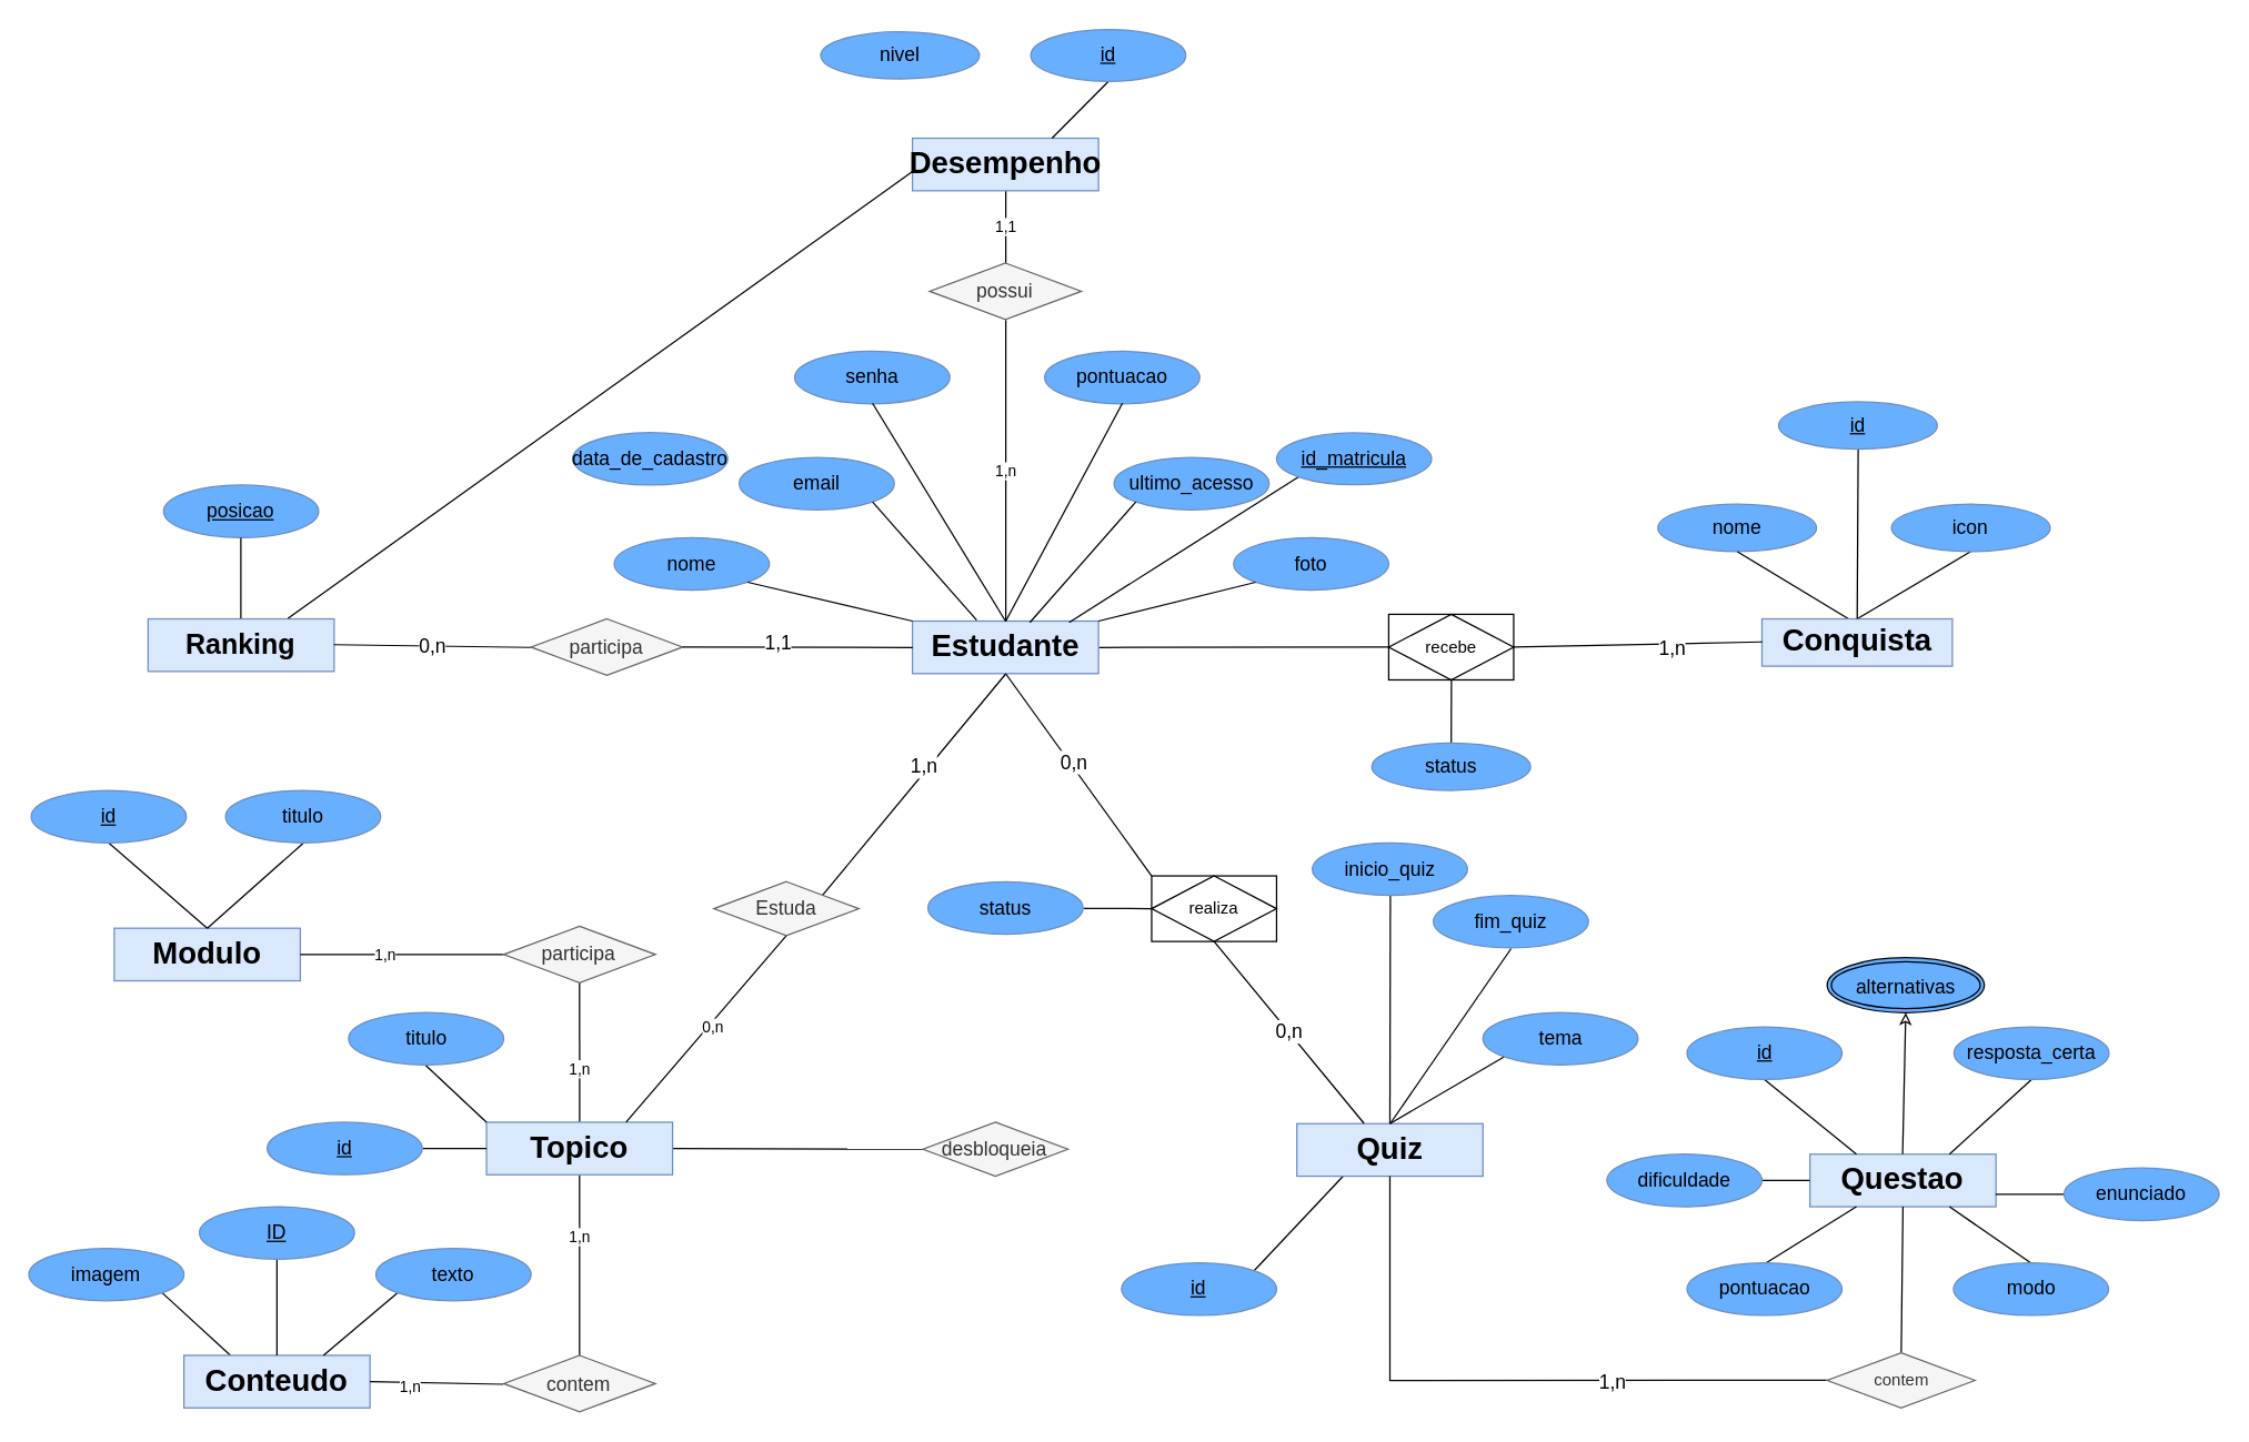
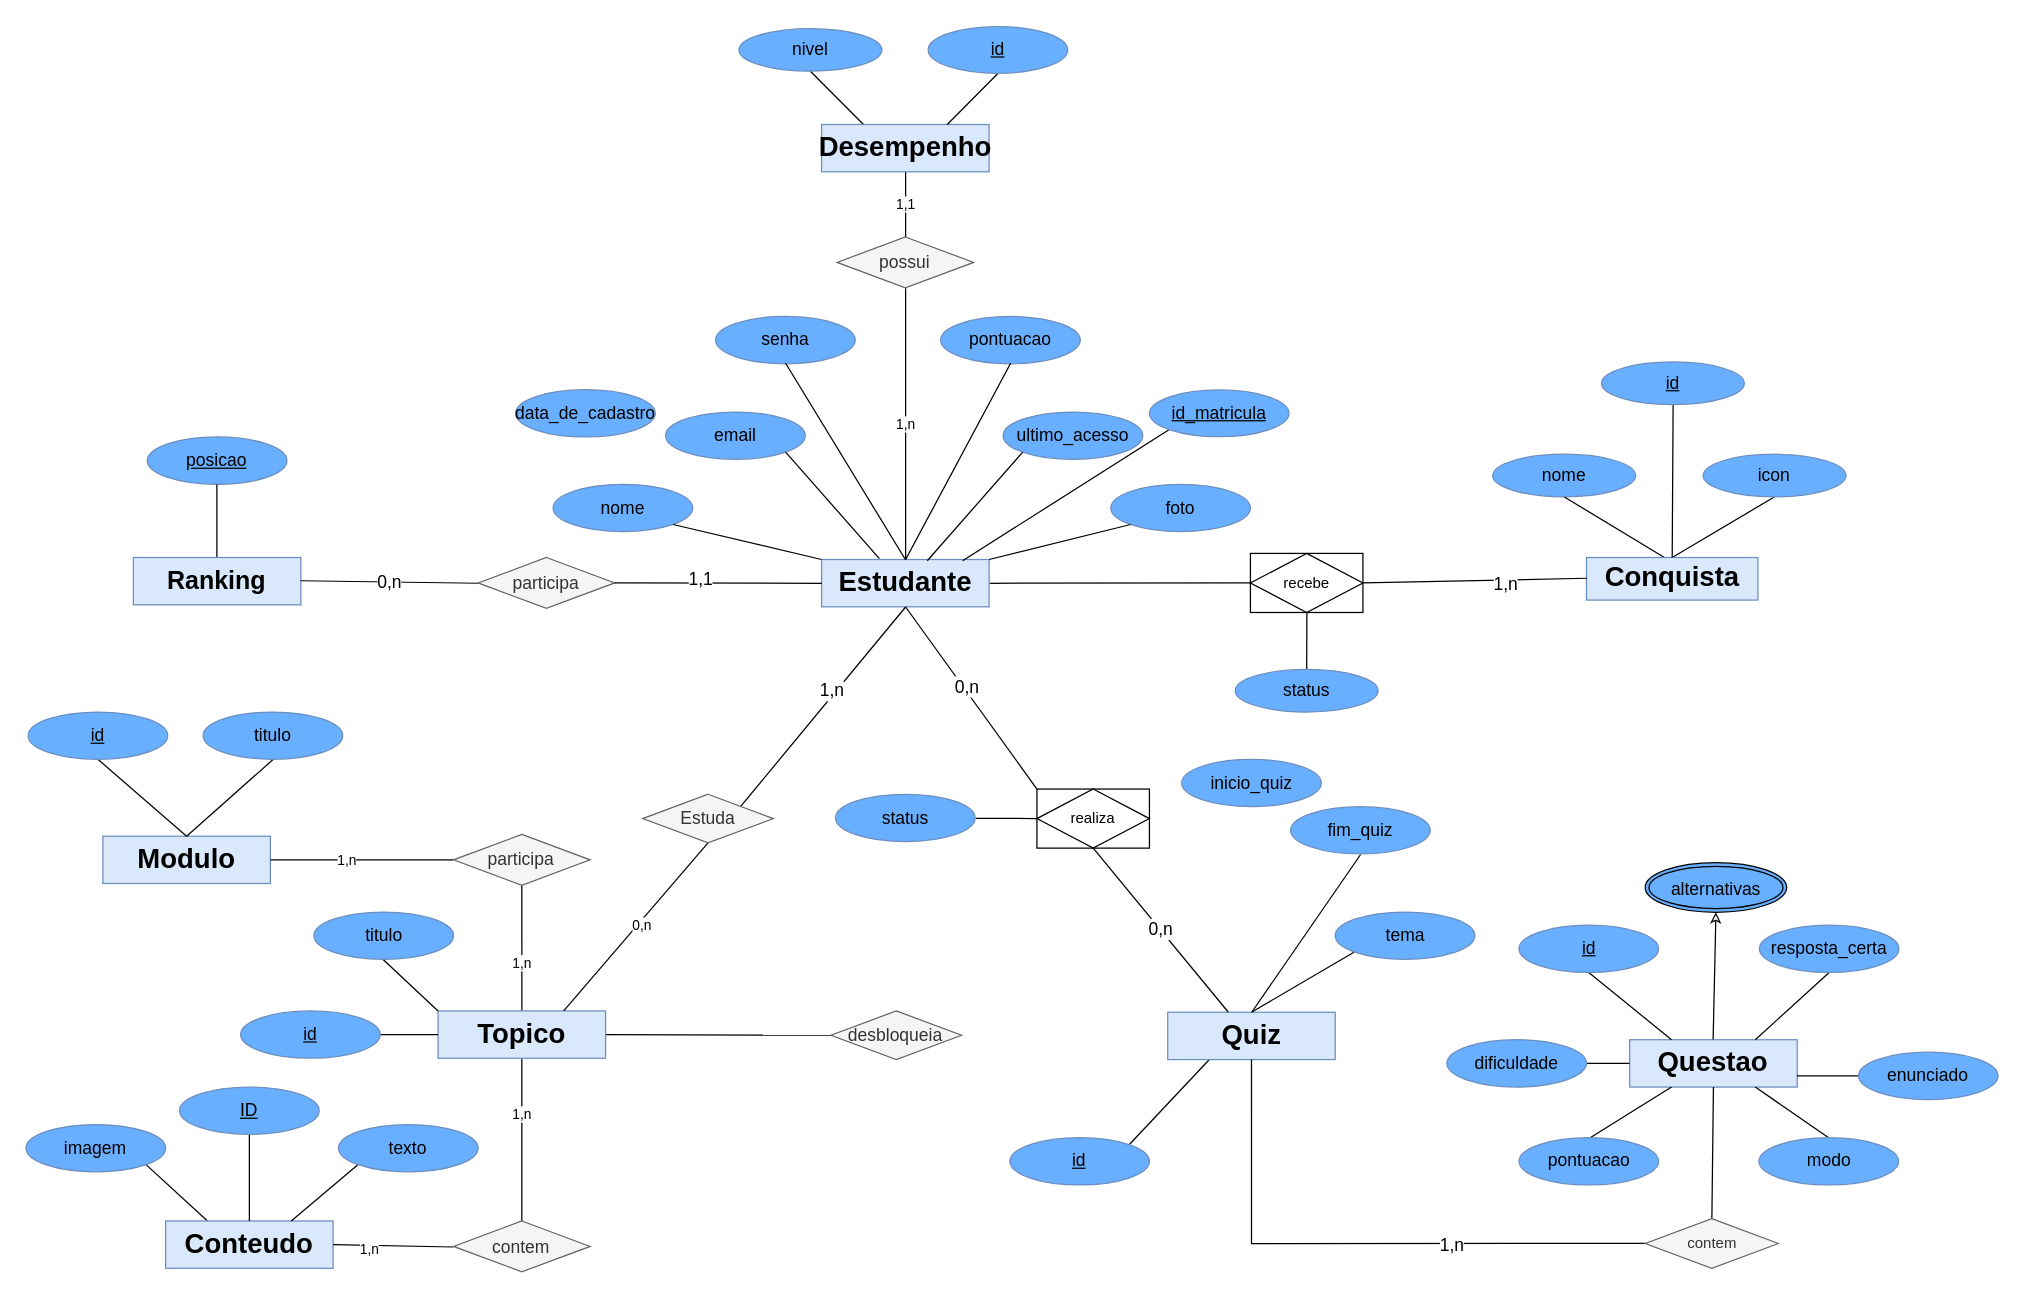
- <mxCell id="87" style="edgeStyle=none;rounded=0;orthogonalLoop=1;jettySize=auto;html=1;endArrow=none;endFill=0;exitX=0.25;exitY=0;exitDx=0;exitDy=0;snapToPoint=1;" parent="1" source="89" target="13" edge="1"><mxGeometry relative="1" as="geometry" /></mxCell>
+ <mxCell id="87" style="edgeStyle=none;rounded=0;orthogonalLoop=1;jettySize=auto;html=1;entryX=0.5;entryY=1;entryDx=0;entryDy=0;endArrow=none;endFill=0;exitX=0.25;exitY=0;exitDx=0;exitDy=0;snapToPoint=1;" parent="1" source="89" target="90" edge="1"><mxGeometry relative="1" as="geometry" /></mxCell>
- <mxCell id="43" style="edgeStyle=none;rounded=0;comic=0;orthogonalLoop=1;jettySize=auto;html=1;startArrow=none;startFill=0;endArrow=none;endFill=0;snapToPoint=1;fontSize=14;strokeColor=default;entryX=0.5;entryY=0;entryDx=0;entryDy=0;" parent="1" source="44" target="11" edge="1"><mxGeometry relative="1" as="geometry"><mxPoint x="523.592" y="300.881" as="targetPoint" /></mxGeometry></mxCell>
